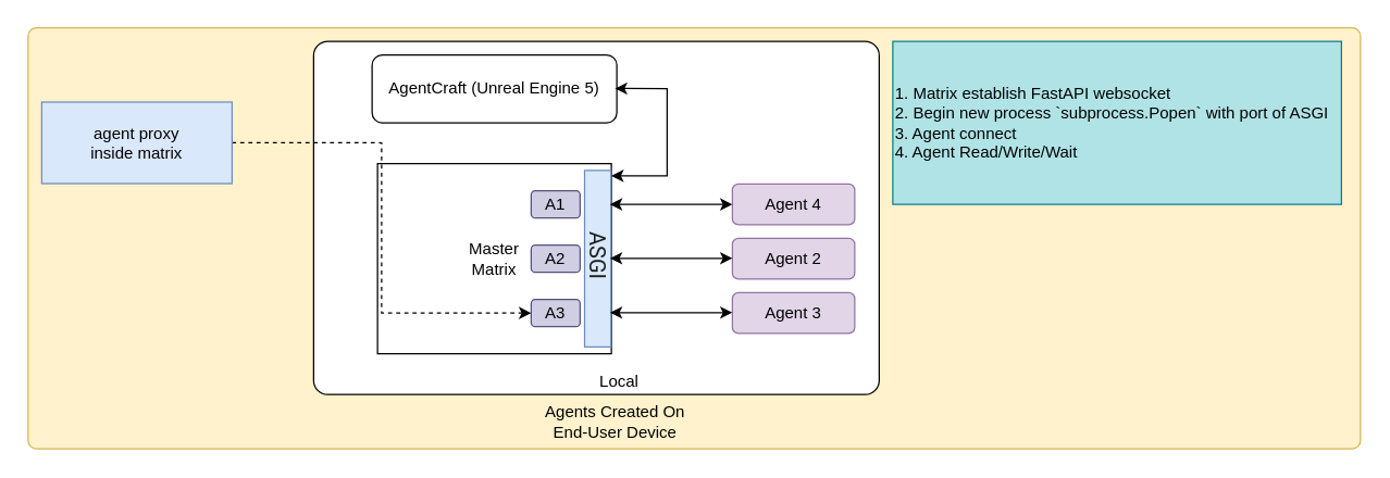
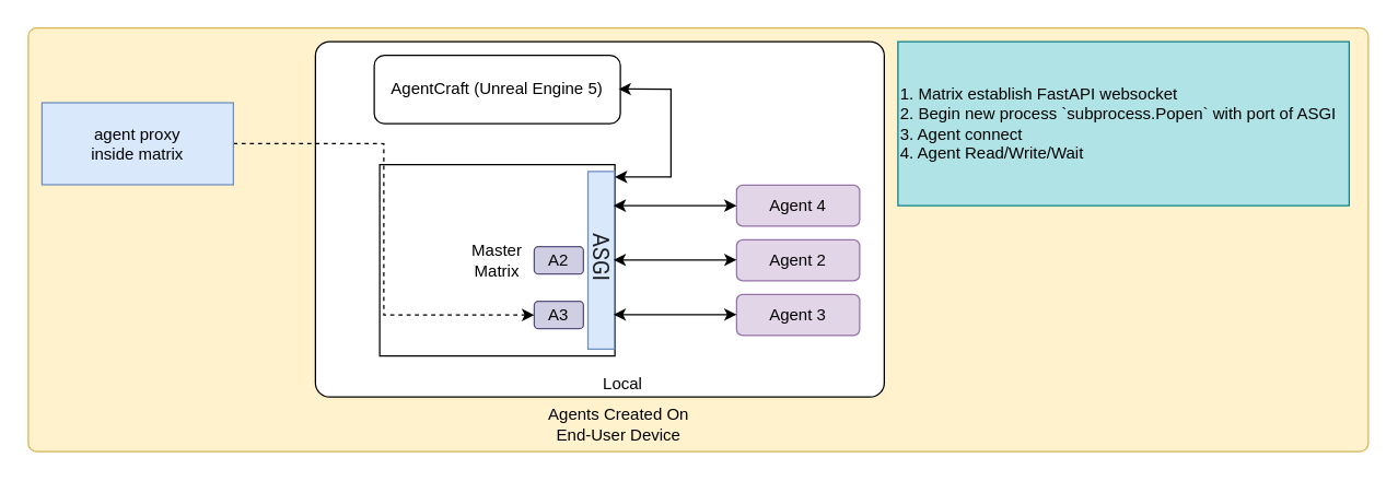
- <mxCell id="15" value="A1" style="rounded=1;whiteSpace=wrap;html=1;fillColor=#d0cee2;strokeColor=#56517e;" parent="1" vertex="1"><mxGeometry x="390" y="140" width="36" height="20" as="geometry" /></mxCell>
